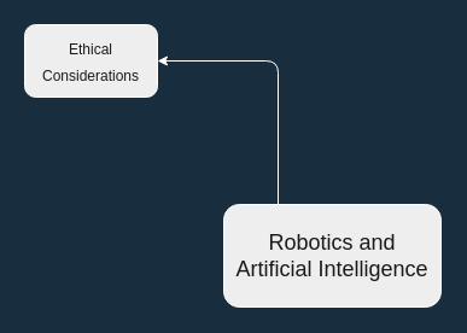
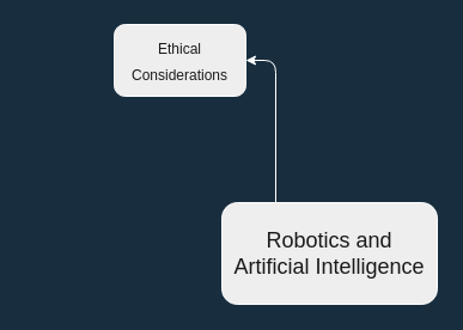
- <mxCell id="4" value="&lt;font style=&quot;font-size: 12px&quot;&gt;Ethical Considerations&lt;/font&gt;" style="rounded=1;whiteSpace=wrap;html=1;sketch=0;fontSize=18;fontColor=#1A1A1A;strokeColor=#FFFFFF;fillColor=#EEEEEE;" vertex="1" parent="1"><mxGeometry x="20" y="20" width="110" height="60" as="geometry" /></mxCell>
+ <mxCell id="4" value="&lt;font style=&quot;font-size: 12px&quot;&gt;Ethical Considerations&lt;/font&gt;" style="rounded=1;whiteSpace=wrap;html=1;sketch=0;fontSize=18;fontColor=#1A1A1A;strokeColor=#FFFFFF;fillColor=#EEEEEE;" vertex="1" parent="1"><mxGeometry x="95" y="20" width="110" height="60" as="geometry" /></mxCell>
